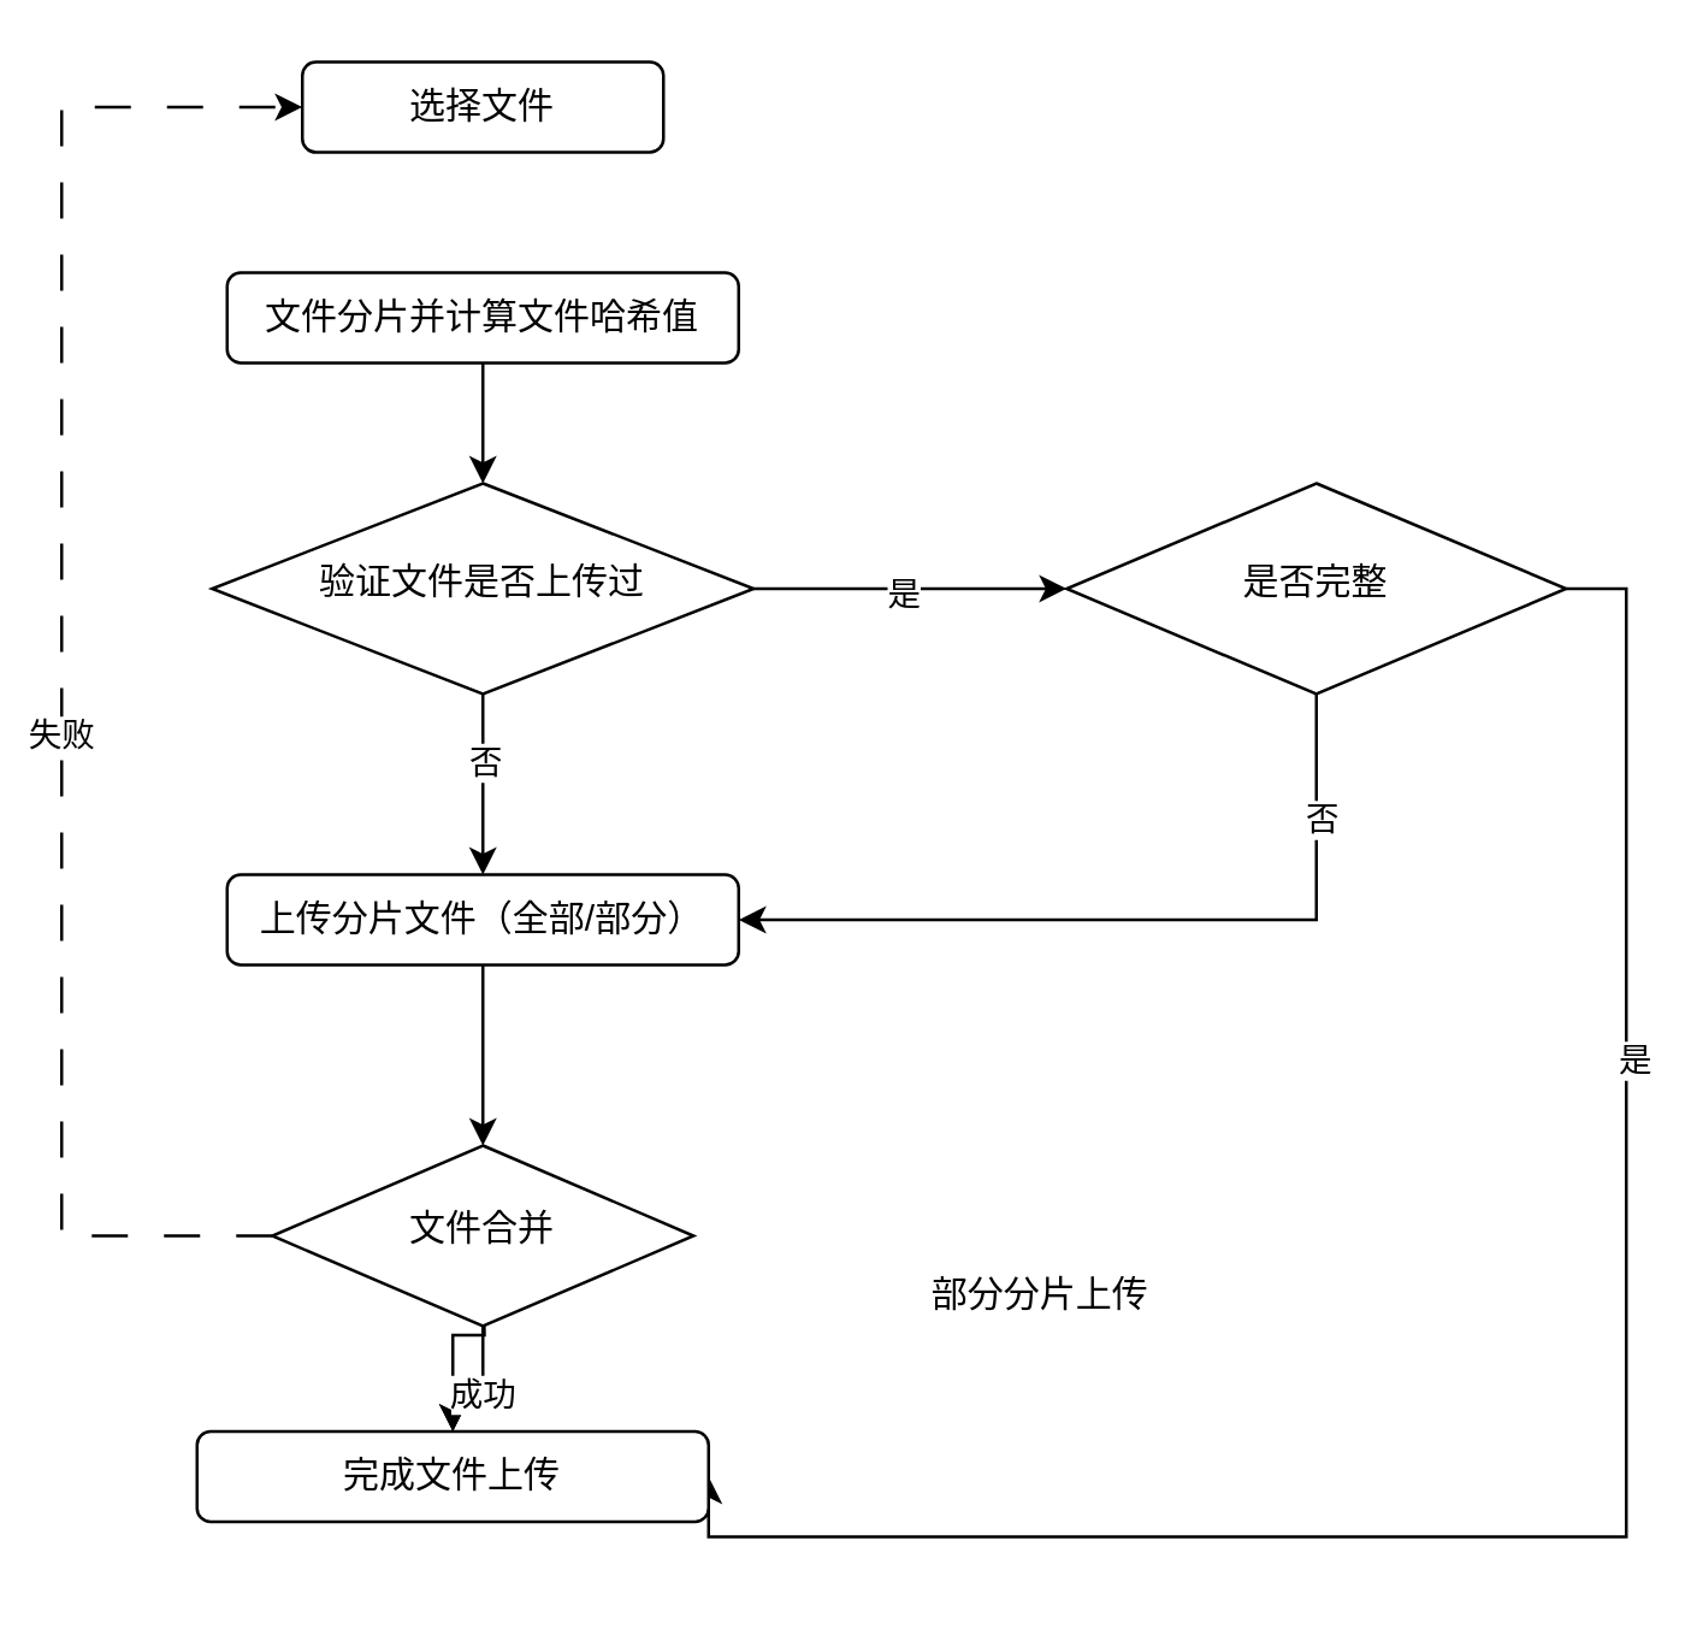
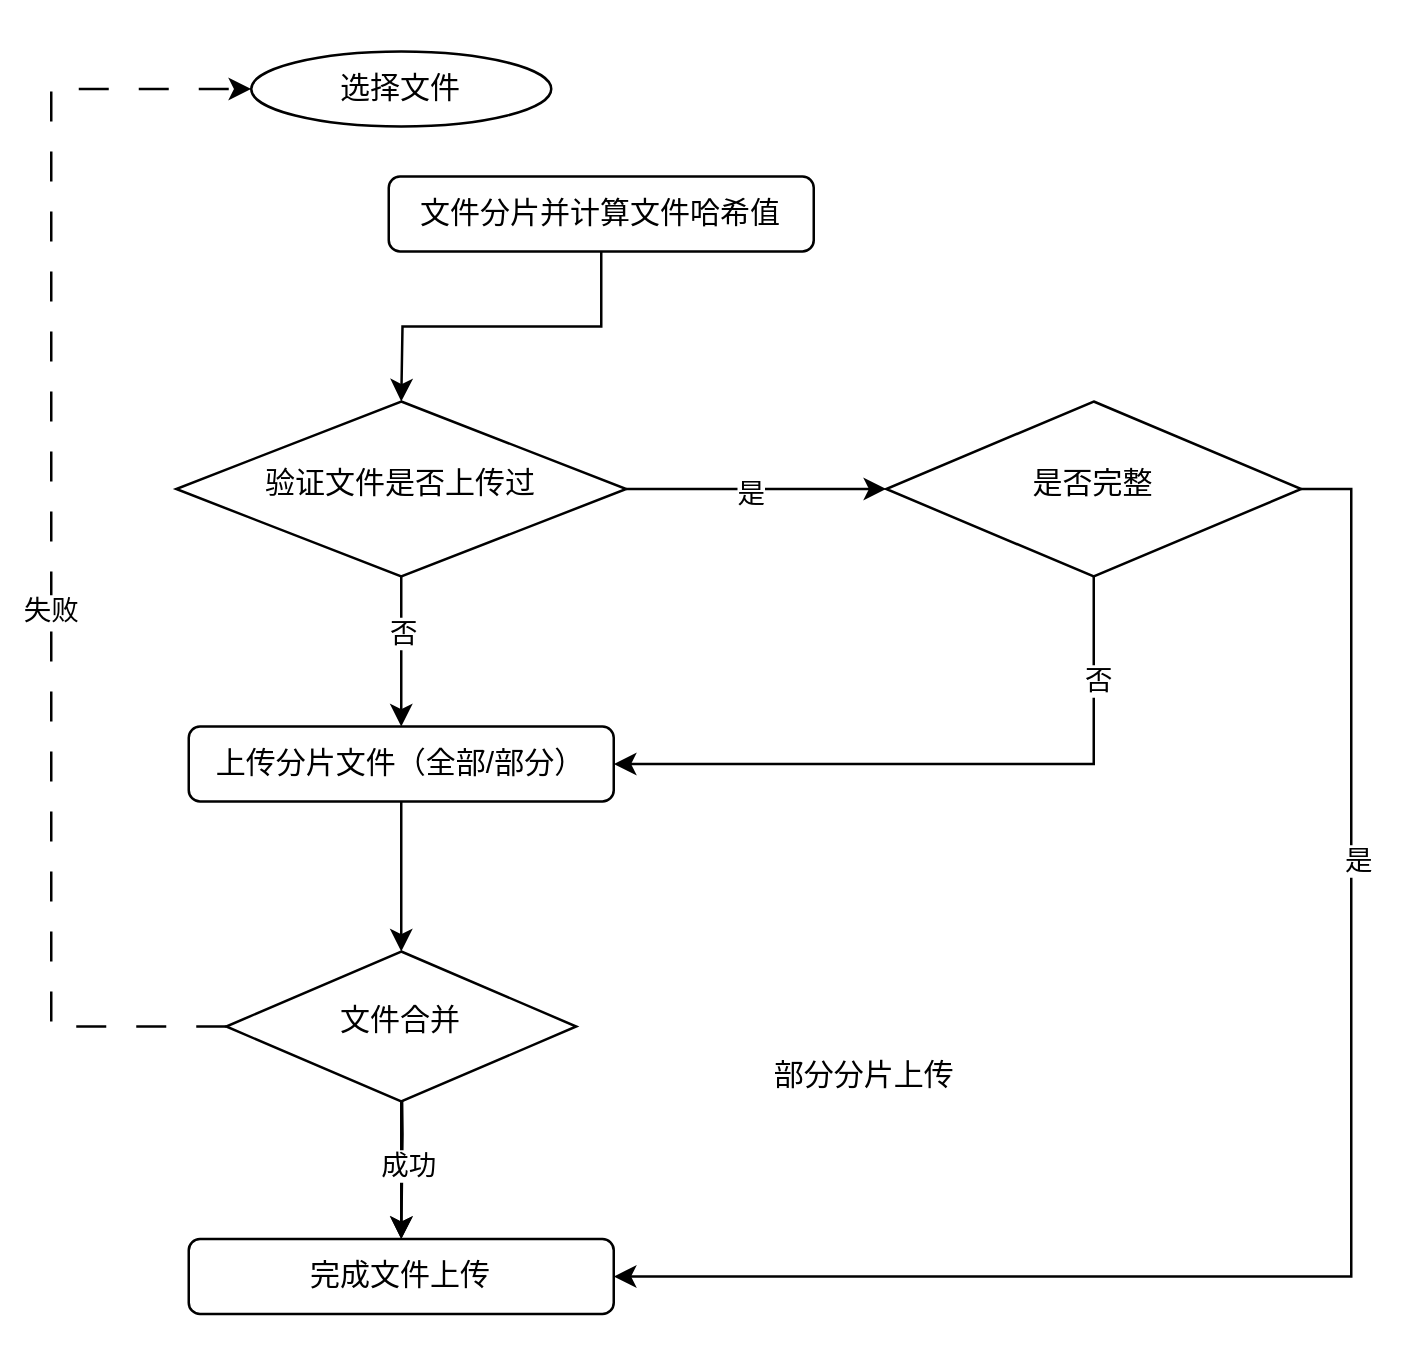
- <mxCell id="2" value="选择文件" style="rounded=1;whiteSpace=wrap;html=1;fontSize=12;glass=0;strokeWidth=1;shadow=0;" parent="1" vertex="1"><mxGeometry x="100" y="20" width="120" height="30" as="geometry" /></mxCell>
+ <mxCell id="2" value="选择文件" style="ellipse;whiteSpace=wrap;html=1;fontSize=12;glass=0;strokeWidth=1;shadow=0;" parent="1" vertex="1"><mxGeometry x="100" y="20" width="120" height="30" as="geometry" /></mxCell>
- <mxCell id="9" value="文件分片并计算文件哈希值" style="rounded=1;whiteSpace=wrap;html=1;fontSize=12;glass=0;strokeWidth=1;shadow=0;" vertex="1" parent="1"><mxGeometry x="75" y="90" width="170" height="30" as="geometry" /></mxCell>
+ <mxCell id="9" value="文件分片并计算文件哈希值" style="rounded=1;whiteSpace=wrap;html=1;fontSize=12;glass=0;strokeWidth=1;shadow=0;" vertex="1" parent="1"><mxGeometry x="155" y="70" width="170" height="30" as="geometry" /></mxCell>
- <mxCell id="18" value="完成文件上传" style="rounded=1;whiteSpace=wrap;html=1;fontSize=12;glass=0;strokeWidth=1;shadow=0;" vertex="1" parent="1"><mxGeometry x="65" y="475" width="170" height="30" as="geometry" /></mxCell>
+ <mxCell id="18" value="完成文件上传" style="rounded=1;whiteSpace=wrap;html=1;fontSize=12;glass=0;strokeWidth=1;shadow=0;" vertex="1" parent="1"><mxGeometry x="75" y="495" width="170" height="30" as="geometry" /></mxCell>
